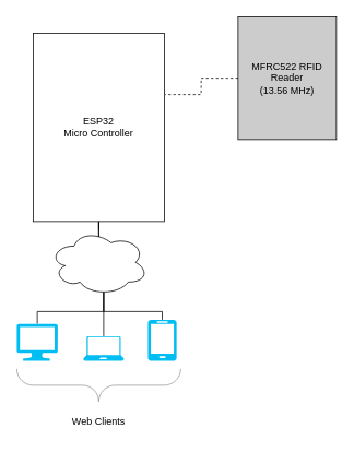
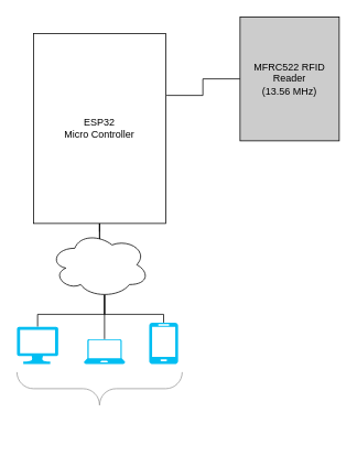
- <mxCell id="4" style="edgeStyle=orthogonalEdgeStyle;rounded=0;orthogonalLoop=1;jettySize=auto;html=1;entryX=1.006;entryY=0.326;entryDx=0;entryDy=0;entryPerimeter=0;endArrow=none;endFill=0;dashed=1;" edge="1" parent="1" source="5" target="3"><mxGeometry relative="1" as="geometry" /></mxCell>
+ <mxCell id="4" style="edgeStyle=orthogonalEdgeStyle;rounded=0;orthogonalLoop=1;jettySize=auto;html=1;entryX=1.006;entryY=0.326;entryDx=0;entryDy=0;entryPerimeter=0;endArrow=none;endFill=0;" edge="1" parent="1" source="5" target="3"><mxGeometry relative="1" as="geometry" /></mxCell>
- <mxCell id="14" value="Web Clients" style="text;html=1;strokeColor=none;fillColor=none;align=center;verticalAlign=middle;whiteSpace=wrap;rounded=0;" vertex="1" parent="1"><mxGeometry x="80" y="500" width="80" height="30" as="geometry" /></mxCell>
